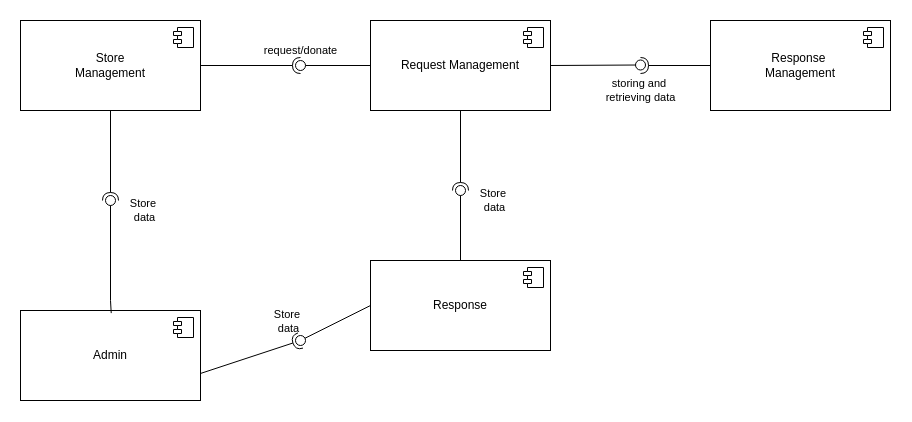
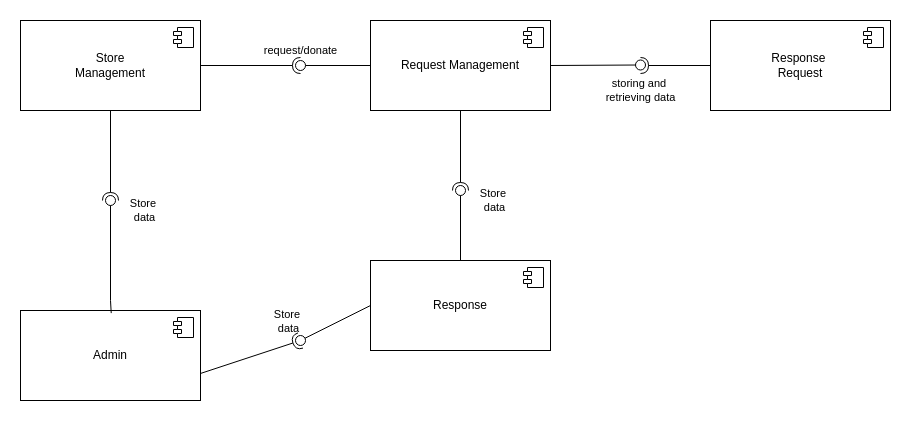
- <mxCell id="6" value="Response&amp;nbsp;&lt;div&gt;Management&lt;/div&gt;" style="html=1;dropTarget=0;whiteSpace=wrap;" parent="1" vertex="1"><mxGeometry x="710" y="20" width="180" height="90" as="geometry" /></mxCell>
+ <mxCell id="6" value="Response&amp;nbsp;&lt;div&gt;Request&lt;/div&gt;" style="html=1;dropTarget=0;whiteSpace=wrap;" parent="1" vertex="1"><mxGeometry x="710" y="20" width="180" height="90" as="geometry" /></mxCell>
